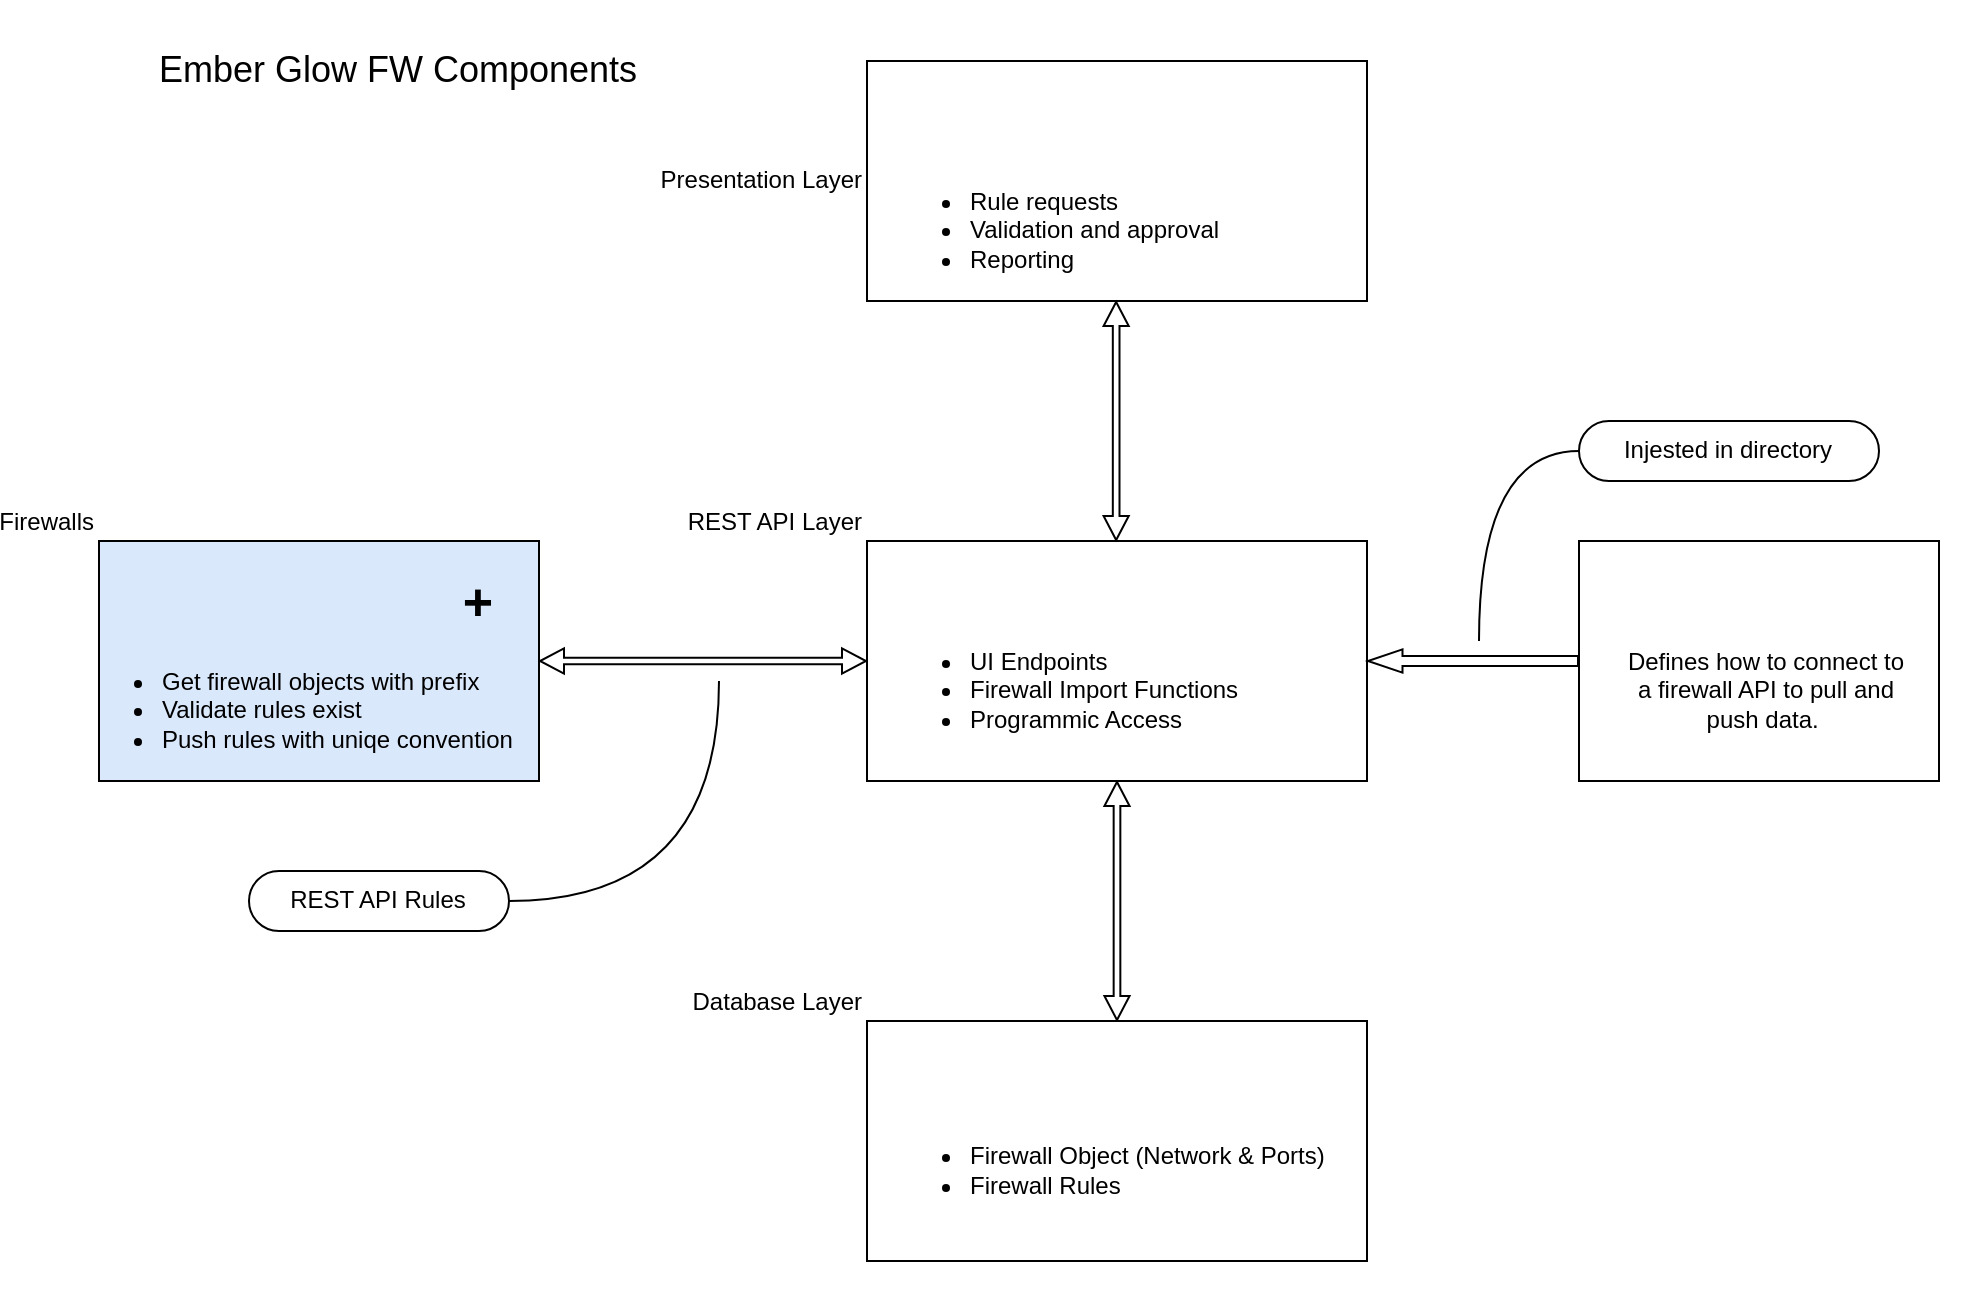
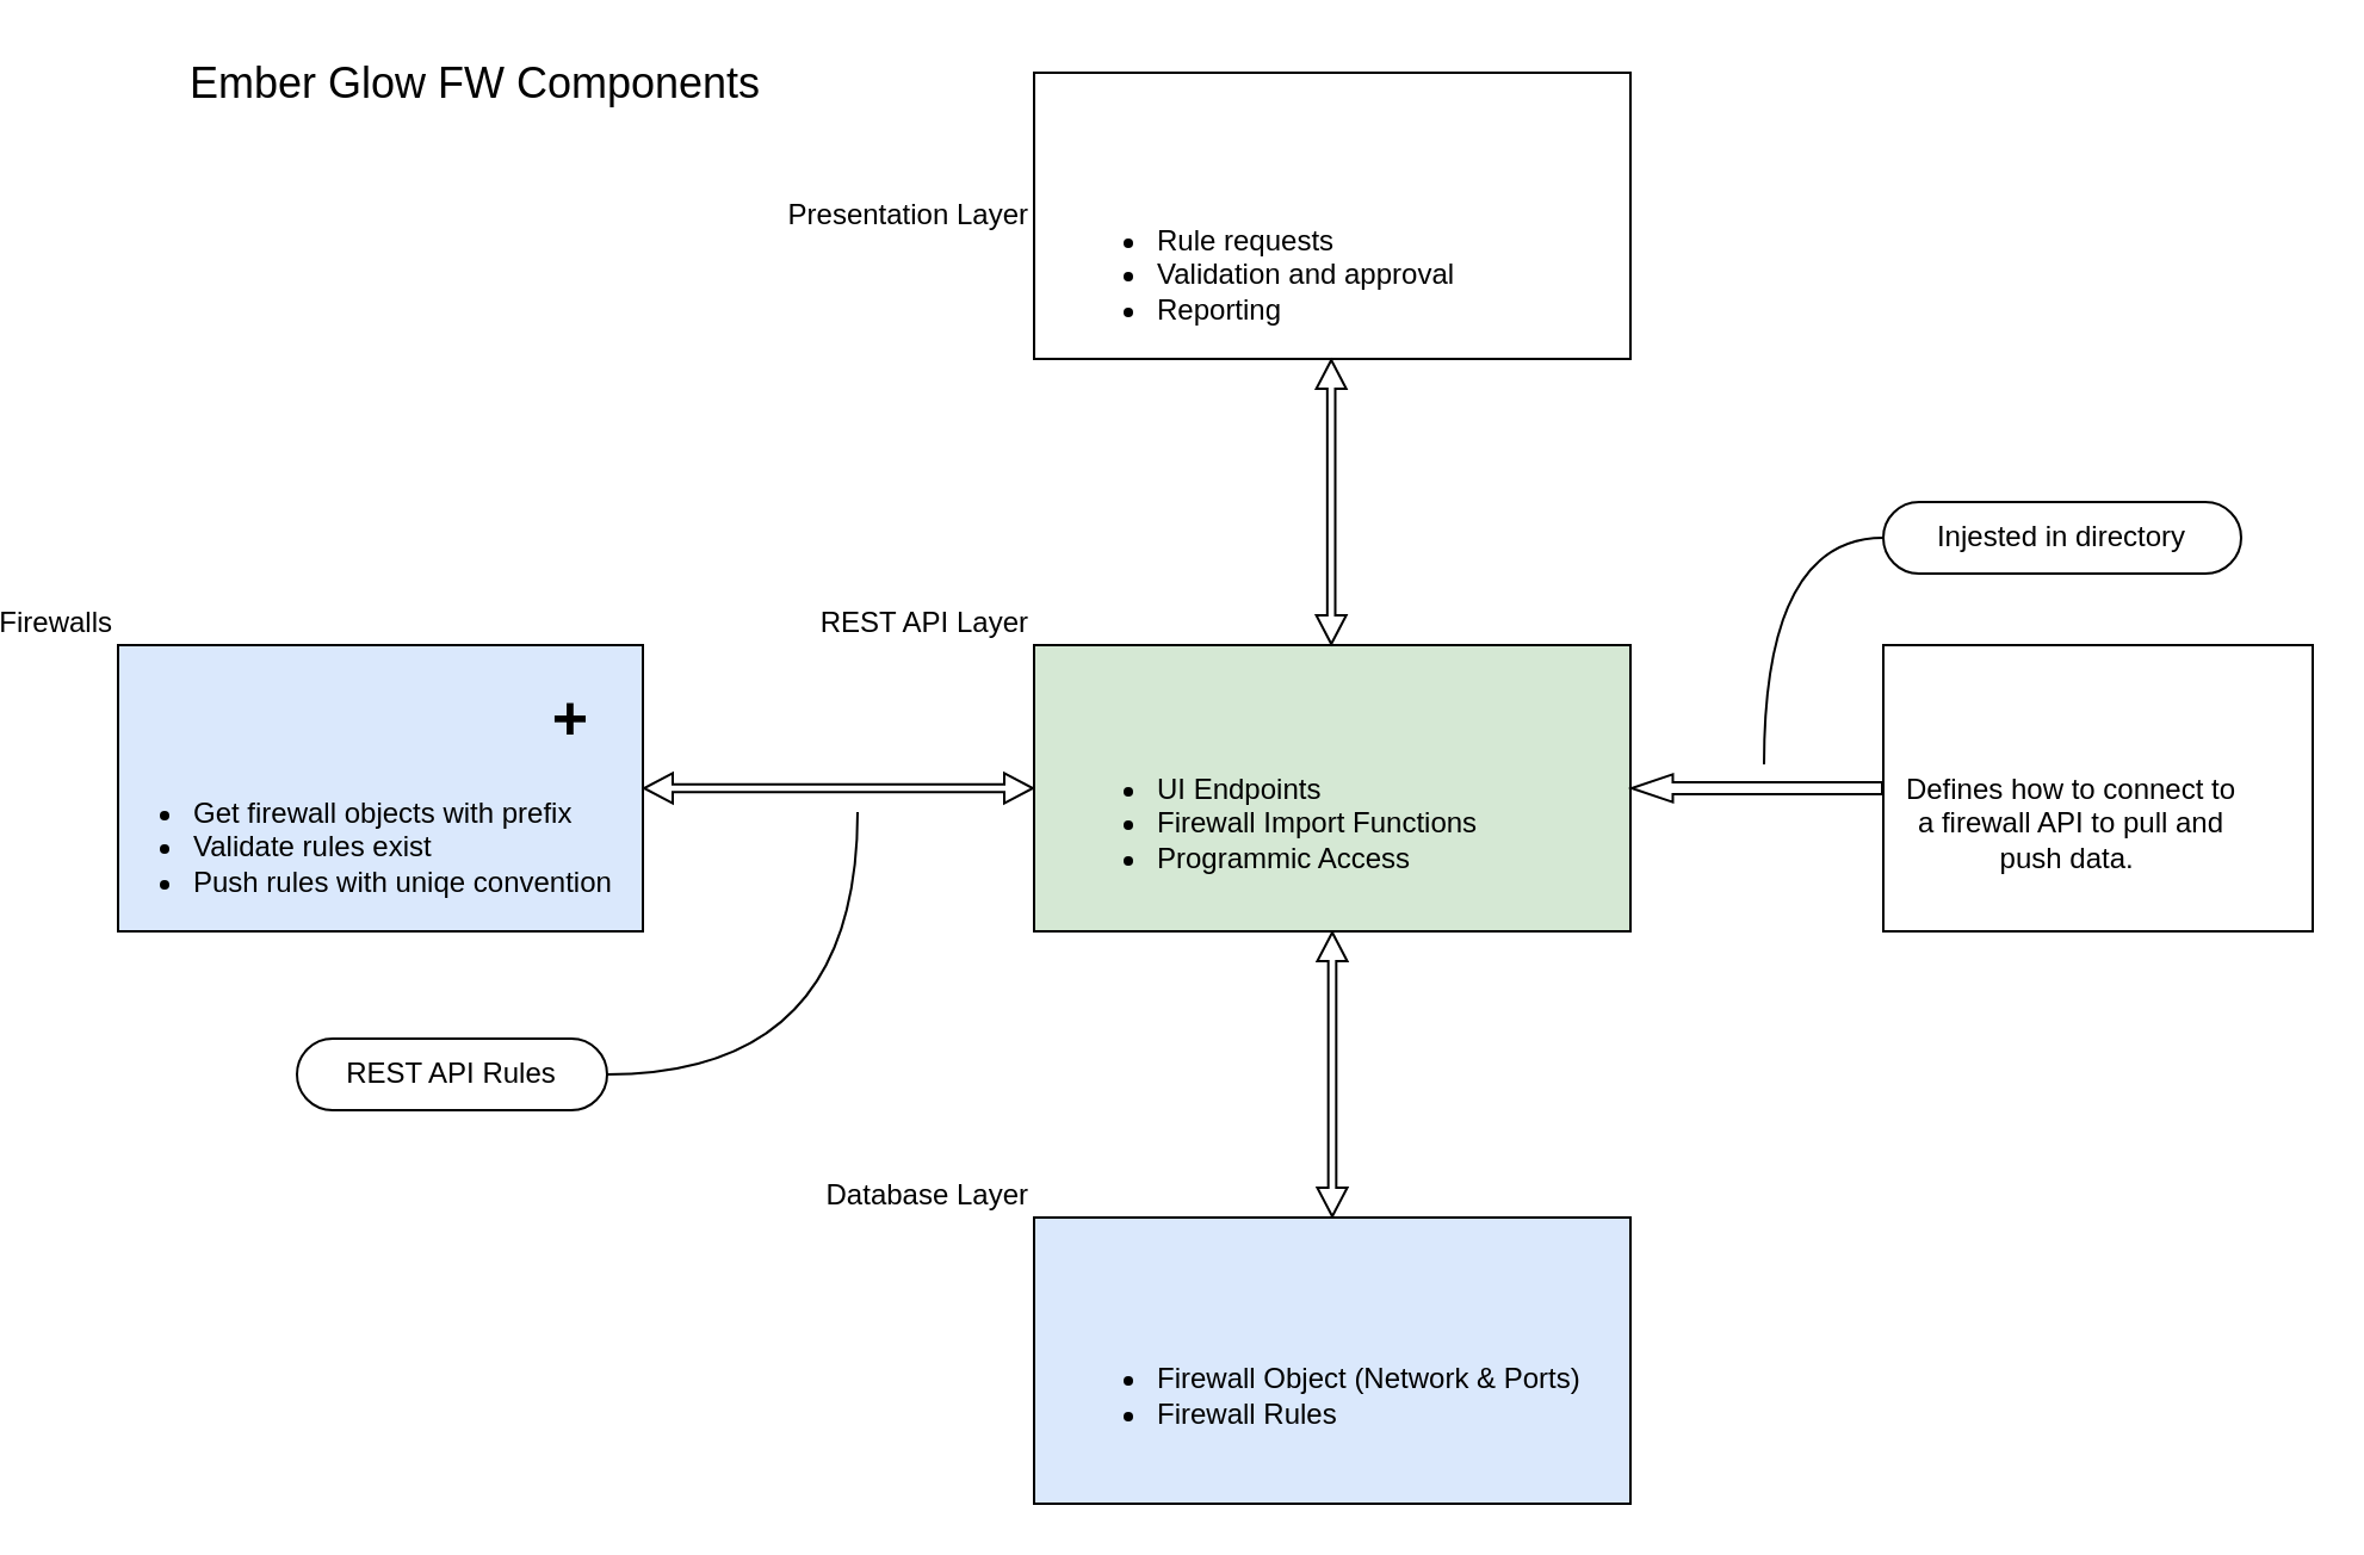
- <mxCell id="4" value="REST API Layer" style="rounded=0;whiteSpace=wrap;html=1;labelPosition=left;verticalLabelPosition=top;align=right;verticalAlign=bottom;" vertex="1" parent="1"><mxGeometry x="414" y="270" width="250" height="120" as="geometry" /></mxCell>
+ <mxCell id="4" value="REST API Layer" style="rounded=0;whiteSpace=wrap;html=1;labelPosition=left;verticalLabelPosition=top;align=right;verticalAlign=bottom;fillColor=#d5e8d4;" vertex="1" parent="1"><mxGeometry x="414" y="270" width="250" height="120" as="geometry" /></mxCell>
- <mxCell id="11" value="Defines how to connect to a firewall API to pull and push data.&amp;nbsp;" style="text;html=1;align=center;verticalAlign=middle;whiteSpace=wrap;rounded=0;" vertex="1" parent="9"><mxGeometry x="19" y="45" width="150" height="60" as="geometry" /></mxCell>
+ <mxCell id="11" value="Defines how to connect to a firewall API to pull and push data.&amp;nbsp;" style="text;html=1;align=center;verticalAlign=middle;whiteSpace=wrap;rounded=0;" vertex="1" parent="9"><mxGeometry x="4" y="45" width="150" height="60" as="geometry" /></mxCell>
- <mxCell id="13" value="Database Layer" style="rounded=0;whiteSpace=wrap;html=1;labelPosition=left;verticalLabelPosition=top;align=right;verticalAlign=bottom;" vertex="1" parent="1"><mxGeometry x="414" y="510" width="250" height="120" as="geometry" /></mxCell>
+ <mxCell id="13" value="Database Layer" style="rounded=0;whiteSpace=wrap;html=1;labelPosition=left;verticalLabelPosition=top;align=right;verticalAlign=bottom;fillColor=#dae8fc;" vertex="1" parent="1"><mxGeometry x="414" y="510" width="250" height="120" as="geometry" /></mxCell>
